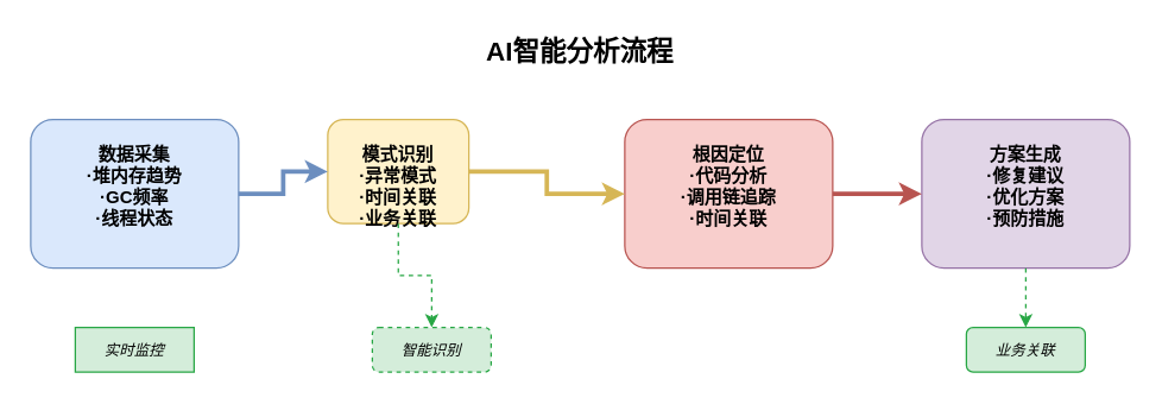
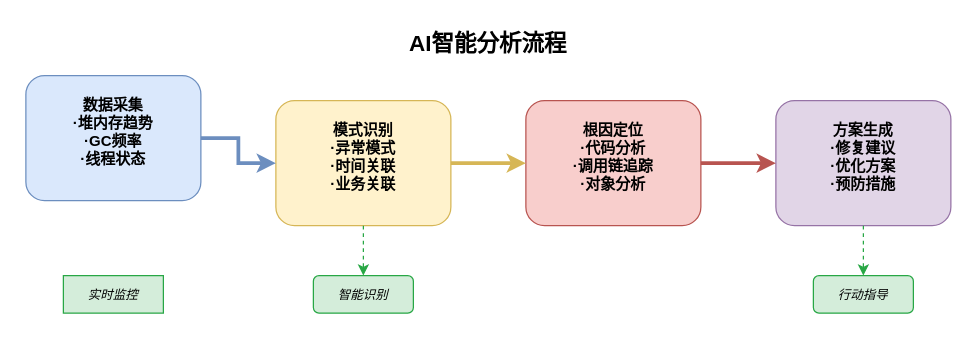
- <mxCell id="3" value="模式识别&#10;·异常模式&#10;·时间关联&#10;·业务关联" style="rounded=1;whiteSpace=wrap;html=1;fillColor=#fff2cc;strokeColor=#d6b656;fontSize=12;fontStyle=1;verticalAlign=top;spacingTop=10;" parent="1" vertex="1"><mxGeometry x="220" y="80" width="95" height="70" as="geometry" /></mxCell>
+ <mxCell id="3" value="模式识别&#10;·异常模式&#10;·时间关联&#10;·业务关联" style="rounded=1;whiteSpace=wrap;html=1;fillColor=#fff2cc;strokeColor=#d6b656;fontSize=12;fontStyle=1;verticalAlign=top;spacingTop=10;" parent="1" vertex="1"><mxGeometry x="220" y="80" width="140" height="100" as="geometry" /></mxCell>
- <mxCell id="4" value="根因定位&#10;·代码分析&#10;·调用链追踪&#10;·时间关联" style="rounded=1;whiteSpace=wrap;html=1;fillColor=#f8cecc;strokeColor=#b85450;fontSize=12;fontStyle=1;verticalAlign=top;spacingTop=10;" parent="1" vertex="1"><mxGeometry x="420" y="80" width="140" height="100" as="geometry" /></mxCell>
+ <mxCell id="4" value="根因定位&#10;·代码分析&#10;·调用链追踪&#10;·对象分析" style="rounded=1;whiteSpace=wrap;html=1;fillColor=#f8cecc;strokeColor=#b85450;fontSize=12;fontStyle=1;verticalAlign=top;spacingTop=10;" parent="1" vertex="1"><mxGeometry x="420" y="80" width="140" height="100" as="geometry" /></mxCell>
- <mxCell id="2" value="数据采集&#10;·堆内存趋势&#10;·GC频率&#10;·线程状态" style="rounded=1;whiteSpace=wrap;html=1;fillColor=#dae8fc;strokeColor=#6c8ebf;fontSize=12;fontStyle=1;verticalAlign=top;spacingTop=10;" parent="1" vertex="1"><mxGeometry x="20" y="80" width="140" height="100" as="geometry" /></mxCell>
+ <mxCell id="2" value="数据采集&#10;·堆内存趋势&#10;·GC频率&#10;·线程状态" style="rounded=1;whiteSpace=wrap;html=1;fillColor=#dae8fc;strokeColor=#6c8ebf;fontSize=12;fontStyle=1;verticalAlign=top;spacingTop=10;" parent="1" vertex="1"><mxGeometry x="20" y="60" width="140" height="100" as="geometry" /></mxCell>
- <mxCell id="10" value="智能识别" style="rounded=1;whiteSpace=wrap;html=1;fillColor=#d4edda;strokeColor=#28a745;fontSize=10;fontStyle=2;dashed=1;" parent="1" vertex="1"><mxGeometry x="250" y="220" width="80" height="30" as="geometry" /></mxCell>
+ <mxCell id="10" value="智能识别" style="rounded=1;whiteSpace=wrap;html=1;fillColor=#d4edda;strokeColor=#28a745;fontSize=10;fontStyle=2;" parent="1" vertex="1"><mxGeometry x="250" y="220" width="80" height="30" as="geometry" /></mxCell>
- <mxCell id="11" value="业务关联" style="rounded=1;whiteSpace=wrap;html=1;fillColor=#d4edda;strokeColor=#28a745;fontSize=10;fontStyle=2;" parent="1" vertex="1"><mxGeometry x="650" y="220" width="80" height="30" as="geometry" /></mxCell>
+ <mxCell id="11" value="行动指导" style="rounded=1;whiteSpace=wrap;html=1;fillColor=#d4edda;strokeColor=#28a745;fontSize=10;fontStyle=2;" parent="1" vertex="1"><mxGeometry x="650" y="220" width="80" height="30" as="geometry" /></mxCell>
